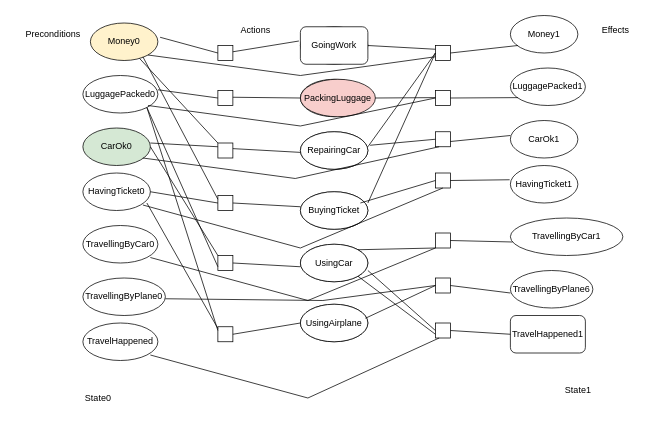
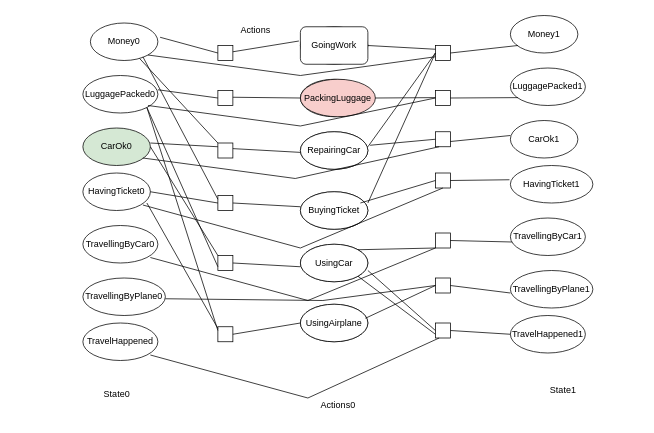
- <mxCell id="76" value="Effects" style="text;html=1;align=center;verticalAlign=middle;resizable=0;points=[];autosize=1;strokeColor=none;fillColor=none;" parent="1" vertex="1"><mxGeometry x="790" y="25" width="60" height="30" as="geometry" /></mxCell>
- <mxCell id="74" value="Preconditions" style="text;html=1;align=center;verticalAlign=middle;resizable=0;points=[];autosize=1;strokeColor=none;fillColor=none;" parent="1" vertex="1"><mxGeometry x="20" y="30" width="100" height="30" as="geometry" /></mxCell>
- <mxCell id="2" value="Money0" style="ellipse;whiteSpace=wrap;html=1;fillColor=#fff2cc;" parent="1" vertex="1"><mxGeometry x="120" y="30" width="90" height="50" as="geometry" /></mxCell>
+ <mxCell id="2" value="Money0" style="ellipse;whiteSpace=wrap;html=1;" parent="1" vertex="1"><mxGeometry x="120" y="30" width="90" height="50" as="geometry" /></mxCell>
- <mxCell id="24" value="HavingTicket1" style="ellipse;whiteSpace=wrap;html=1;" parent="1" vertex="1"><mxGeometry x="680" y="220" width="90" height="50" as="geometry" /></mxCell>
+ <mxCell id="24" value="HavingTicket1" style="ellipse;whiteSpace=wrap;html=1;" parent="1" vertex="1"><mxGeometry x="680" y="220" width="110" height="50" as="geometry" /></mxCell>
- <mxCell id="25" value="TravellingByCar1" style="ellipse;whiteSpace=wrap;html=1;" parent="1" vertex="1"><mxGeometry x="680" y="290" width="150" height="50" as="geometry" /></mxCell>
+ <mxCell id="25" value="TravellingByCar1" style="ellipse;whiteSpace=wrap;html=1;" parent="1" vertex="1"><mxGeometry x="680" y="290" width="100" height="50" as="geometry" /></mxCell>
- <mxCell id="26" value="TravellingByPlane6" style="ellipse;whiteSpace=wrap;html=1;" parent="1" vertex="1"><mxGeometry x="680" y="360" width="110" height="50" as="geometry" /></mxCell>
+ <mxCell id="26" value="TravellingByPlane1" style="ellipse;whiteSpace=wrap;html=1;" parent="1" vertex="1"><mxGeometry x="680" y="360" width="110" height="50" as="geometry" /></mxCell>
- <mxCell id="27" value="TravelHappened1" style="whiteSpace=wrap;html=1;rounded=1;" parent="1" vertex="1"><mxGeometry x="680" y="420" width="100" height="50" as="geometry" /></mxCell>
+ <mxCell id="27" value="TravelHappened1" style="ellipse;whiteSpace=wrap;html=1;" parent="1" vertex="1"><mxGeometry x="680" y="420" width="100" height="50" as="geometry" /></mxCell>
- <mxCell id="86" value="State1&lt;br&gt;" style="text;html=1;align=center;verticalAlign=middle;resizable=0;points=[];autosize=1;strokeColor=none;fillColor=none;" vertex="1" parent="1"><mxGeometry x="740" y="505" width="60" height="30" as="geometry" /></mxCell>
+ <mxCell id="86" value="State1&lt;br&gt;" style="text;html=1;align=center;verticalAlign=middle;resizable=0;points=[];autosize=1;strokeColor=none;fillColor=none;" vertex="1" parent="1"><mxGeometry x="720" y="505" width="60" height="30" as="geometry" /></mxCell>
- <mxCell id="84" value="State0" style="text;html=1;align=center;verticalAlign=middle;resizable=0;points=[];autosize=1;strokeColor=none;fillColor=none;" vertex="1" parent="1"><mxGeometry x="100" y="515" width="60" height="30" as="geometry" /></mxCell>
+ <mxCell id="84" value="State0" style="text;html=1;align=center;verticalAlign=middle;resizable=0;points=[];autosize=1;strokeColor=none;fillColor=none;" vertex="1" parent="1"><mxGeometry x="125" y="510" width="60" height="30" as="geometry" /></mxCell>
+ <mxCell id="85" value="Actions0&lt;br&gt;" style="text;html=1;align=center;verticalAlign=middle;resizable=0;points=[];autosize=1;strokeColor=none;fillColor=none;" vertex="1" parent="1"><mxGeometry x="415" y="525" width="70" height="30" as="geometry" /></mxCell>
